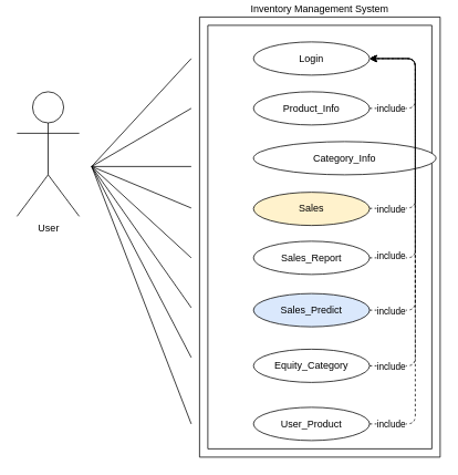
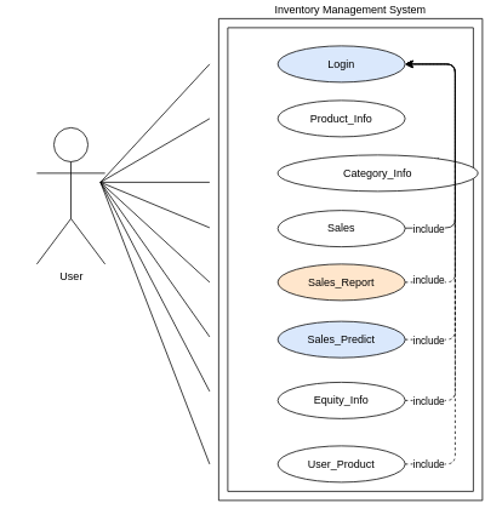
- <mxCell id="4" value="Login" style="ellipse;whiteSpace=wrap;html=1;" vertex="1" parent="1"><mxGeometry x="305" y="50" width="140" height="40" as="geometry" /></mxCell>
+ <mxCell id="4" value="Login" style="ellipse;whiteSpace=wrap;html=1;fillColor=#dae8fc;" vertex="1" parent="1"><mxGeometry x="305" y="50" width="140" height="40" as="geometry" /></mxCell>
- <mxCell id="5" style="edgeStyle=none;html=1;entryX=1;entryY=0.5;entryDx=0;entryDy=0;dashed=1;" edge="1" parent="1" source="7" target="4"><mxGeometry relative="1" as="geometry"><Array as="points"><mxPoint x="500" y="130" /><mxPoint x="500" y="70" /></Array></mxGeometry></mxCell>
- <mxCell id="6" value="include" style="edgeLabel;html=1;align=center;verticalAlign=middle;resizable=0;points=[];" vertex="1" connectable="0" parent="5"><mxGeometry x="-0.133" relative="1" as="geometry"><mxPoint x="-30" y="19" as="offset" /></mxGeometry></mxCell>
- <mxCell id="2" value="User" style="shape=umlActor;verticalLabelPosition=bottom;verticalAlign=top;html=1;" vertex="1" parent="1"><mxGeometry x="20" y="110" width="75" height="150" as="geometry" /></mxCell>
+ <mxCell id="2" value="User" style="shape=umlActor;verticalLabelPosition=bottom;verticalAlign=top;html=1;" vertex="1" parent="1"><mxGeometry x="40" y="140" width="75" height="150" as="geometry" /></mxCell>
+ <mxCell id="8" style="edgeStyle=none;html=1;entryX=1;entryY=0.5;entryDx=0;entryDy=0;dashed=1;" edge="1" parent="1" source="10" target="4"><mxGeometry relative="1" as="geometry"><Array as="points"><mxPoint x="500" y="190" /><mxPoint x="500" y="130" /><mxPoint x="500" y="70" /></Array></mxGeometry></mxCell>
+ <mxCell id="9" value="include" style="edgeLabel;html=1;align=center;verticalAlign=middle;resizable=0;points=[];" vertex="1" connectable="0" parent="8"><mxGeometry x="0.227" y="2" relative="1" as="geometry"><mxPoint x="-28" y="86" as="offset" /></mxGeometry></mxCell>
- <mxCell id="20" style="edgeStyle=none;html=1;entryX=1;entryY=0.5;entryDx=0;entryDy=0;dashed=1;" edge="1" parent="1" source="22" target="4"><mxGeometry relative="1" as="geometry"><Array as="points"><mxPoint x="500" y="250" /><mxPoint x="500" y="70" /></Array></mxGeometry></mxCell>
+ <mxCell id="20" style="edgeStyle=none;html=1;entryX=1;entryY=0.5;entryDx=0;entryDy=0;dashed=0;" edge="1" parent="1" source="22" target="4"><mxGeometry relative="1" as="geometry"><Array as="points"><mxPoint x="500" y="250" /><mxPoint x="500" y="70" /></Array></mxGeometry></mxCell>
- <mxCell id="22" value="Sales" style="ellipse;whiteSpace=wrap;html=1;fillColor=#fff2cc;" vertex="1" parent="1"><mxGeometry x="305" y="231" width="140" height="40" as="geometry" /></mxCell>
+ <mxCell id="22" value="Sales" style="ellipse;whiteSpace=wrap;html=1;" vertex="1" parent="1"><mxGeometry x="305" y="231" width="140" height="40" as="geometry" /></mxCell>
- <mxCell id="11" value="Sales_Report" style="ellipse;whiteSpace=wrap;html=1;" vertex="1" parent="1"><mxGeometry x="305" y="290" width="140" height="40" as="geometry" /></mxCell>
+ <mxCell id="11" value="Sales_Report" style="ellipse;whiteSpace=wrap;html=1;fillColor=#ffe6cc;" vertex="1" parent="1"><mxGeometry x="305" y="290" width="140" height="40" as="geometry" /></mxCell>
- <mxCell id="24" value="Equity_Category" style="ellipse;whiteSpace=wrap;html=1;" vertex="1" parent="1"><mxGeometry x="305" y="420" width="140" height="40" as="geometry" /></mxCell>
+ <mxCell id="24" value="Equity_Info" style="ellipse;whiteSpace=wrap;html=1;" vertex="1" parent="1"><mxGeometry x="305" y="420" width="140" height="40" as="geometry" /></mxCell>
